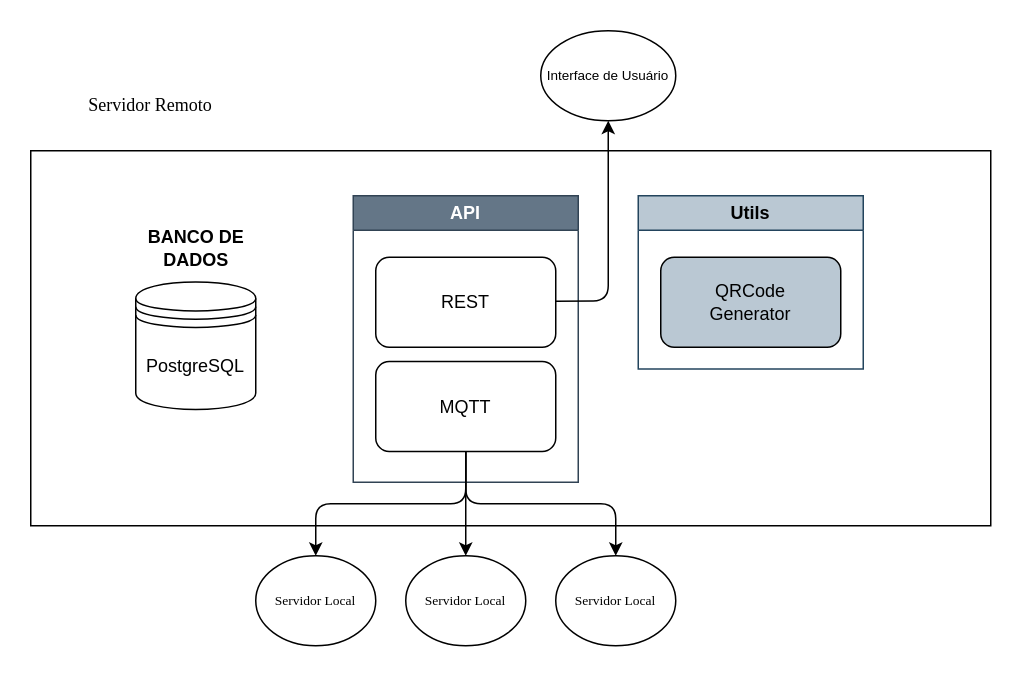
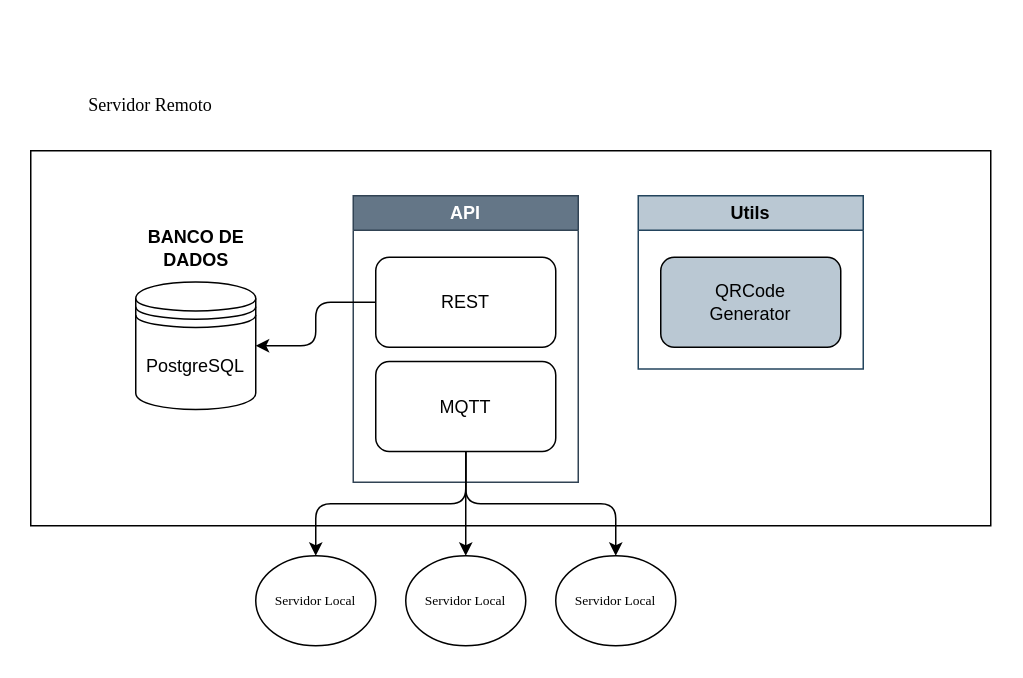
- <mxCell id="20" value="&lt;font face=&quot;Helvetica&quot;&gt;Interface de Usuário&lt;/font&gt;" style="ellipse;whiteSpace=wrap;html=1;fontFamily=Stretch Pro;fontSize=9;" vertex="1" parent="1"><mxGeometry x="360" y="20" width="90" height="60" as="geometry" /></mxCell>
- <mxCell id="19" style="edgeStyle=none;html=1;entryX=0.5;entryY=1;entryDx=0;entryDy=0;" edge="1" parent="1" source="5" target="20"><mxGeometry relative="1" as="geometry"><mxPoint x="420" y="80" as="targetPoint" /><Array as="points"><mxPoint x="405" y="200" /></Array></mxGeometry></mxCell>
+ <mxCell id="18" style="edgeStyle=orthogonalEdgeStyle;html=1;entryX=1;entryY=0.5;entryDx=0;entryDy=0;rounded=1;" edge="1" parent="1" source="5" target="10"><mxGeometry relative="1" as="geometry" /></mxCell>
